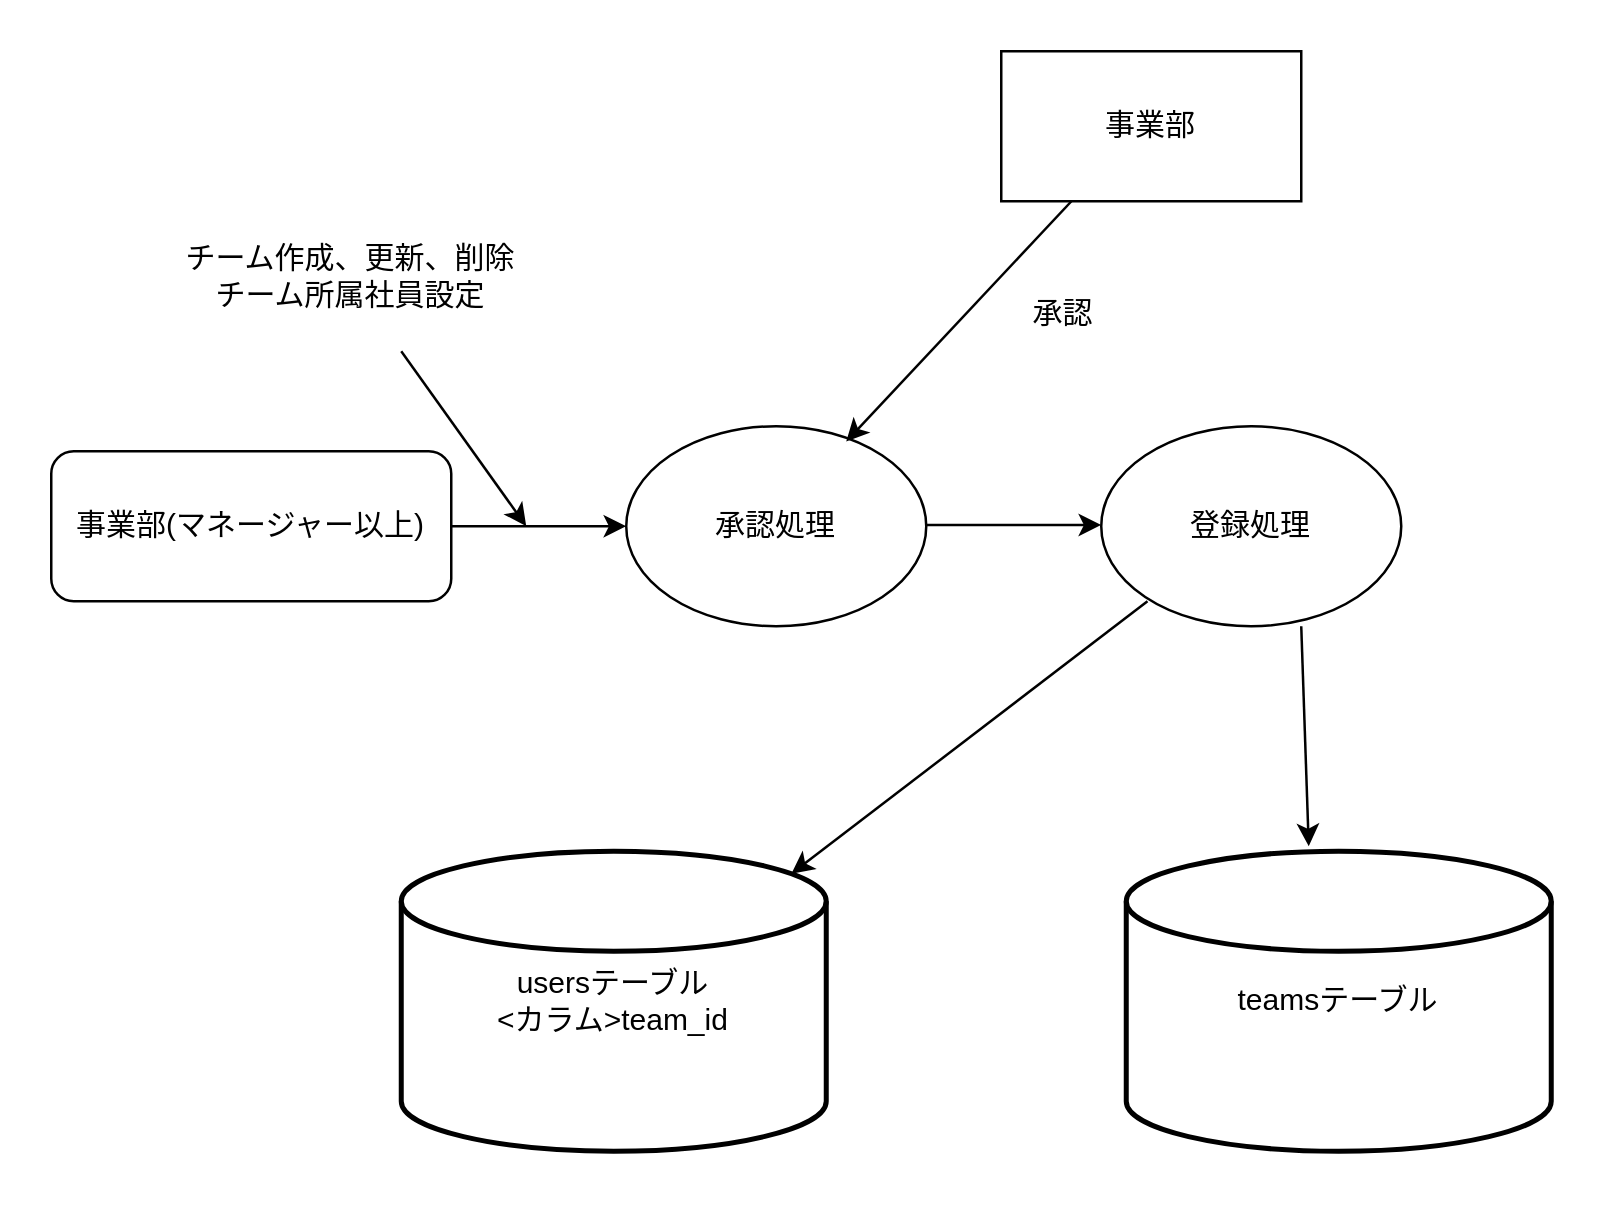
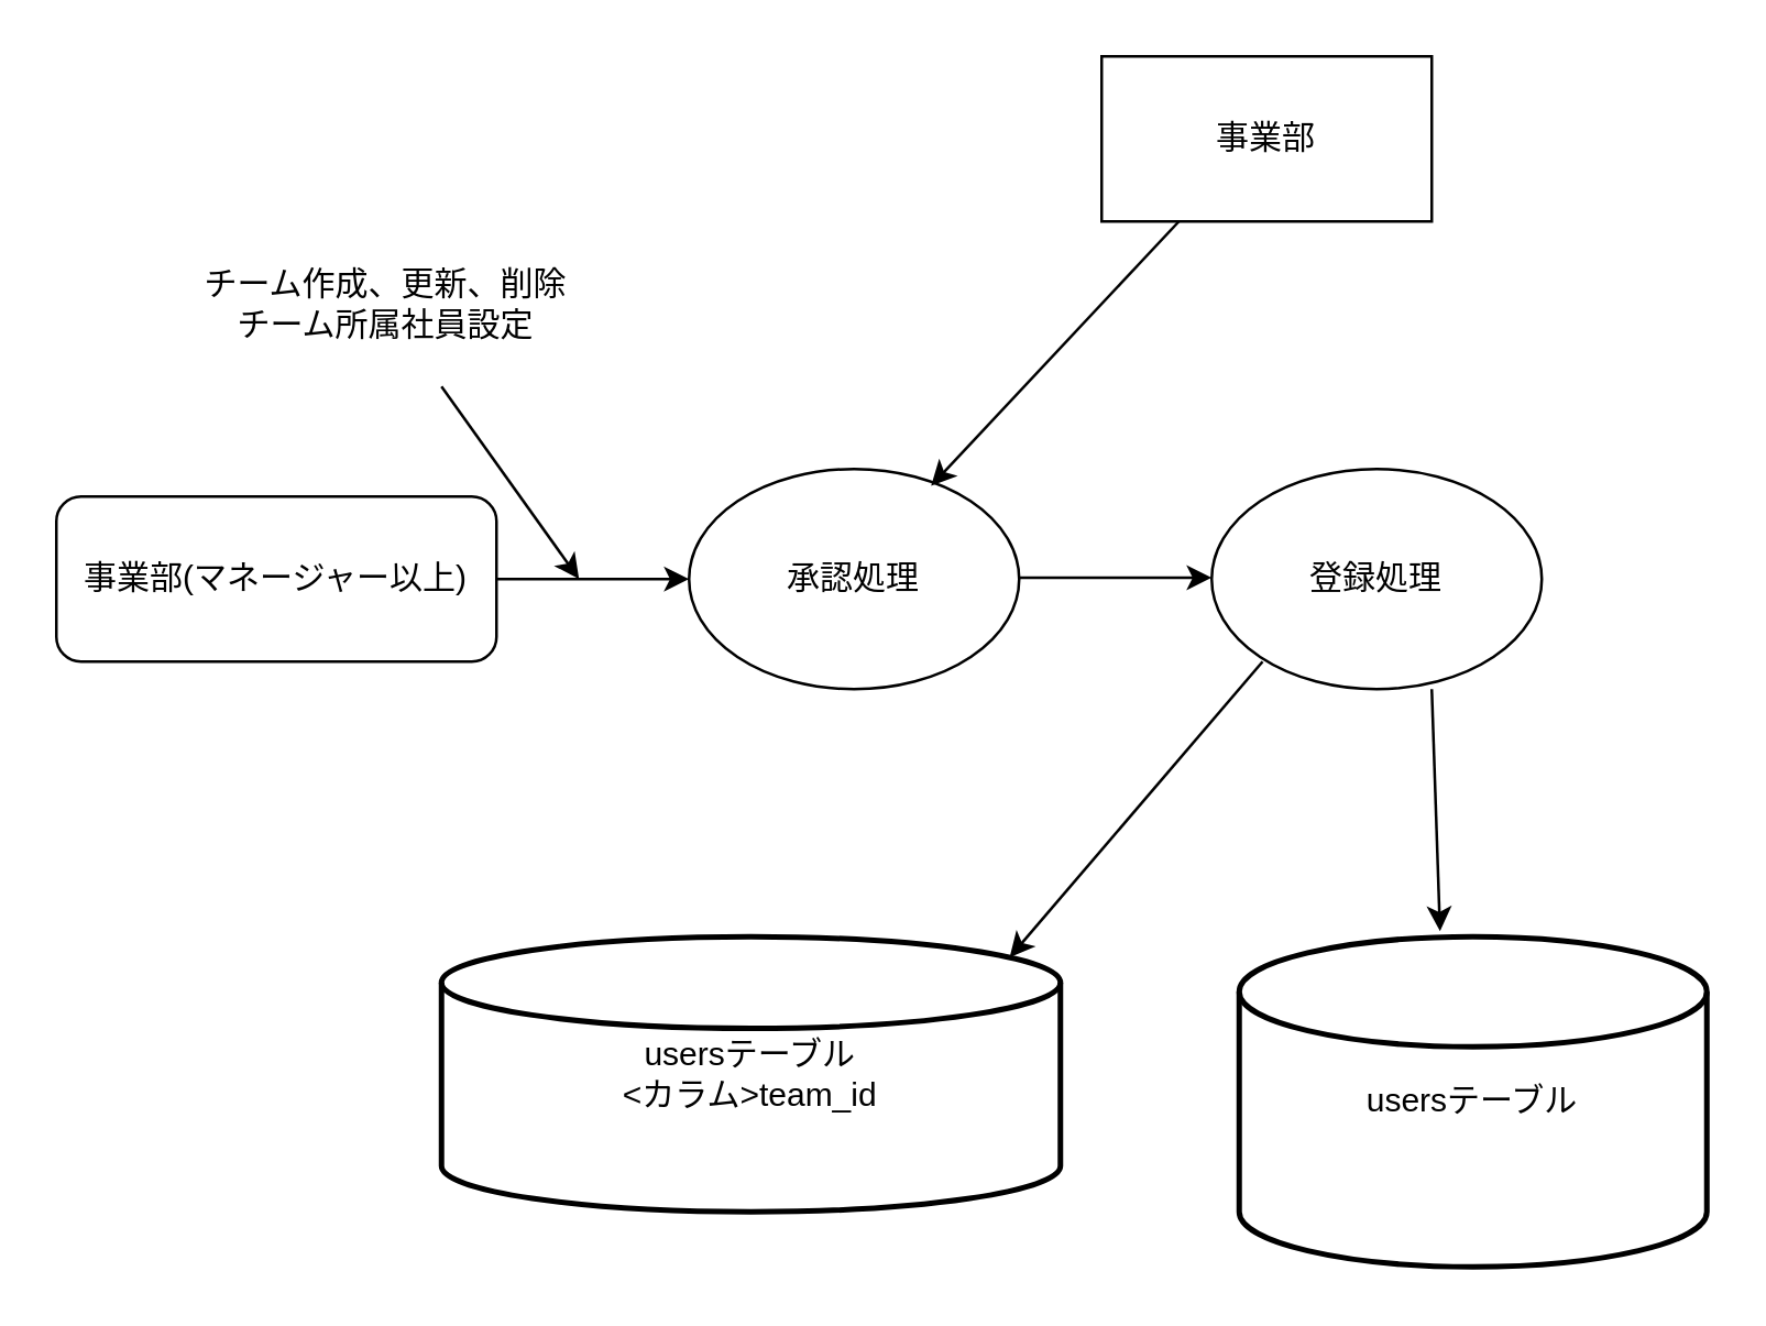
- <mxCell id="10" value="承認" style="text;html=1;align=center;verticalAlign=middle;whiteSpace=wrap;rounded=0;" vertex="1" parent="1"><mxGeometry x="380" y="100" width="90" height="50" as="geometry" /></mxCell>
- <mxCell id="13" value="usersテーブル&lt;div&gt;&amp;lt;カラム&amp;gt;team_id&lt;/div&gt;" style="strokeWidth=2;html=1;shape=mxgraph.flowchart.database;whiteSpace=wrap;" vertex="1" parent="1"><mxGeometry x="160" y="340" width="170" height="120" as="geometry" /></mxCell>
+ <mxCell id="13" value="usersテーブル&lt;div&gt;&amp;lt;カラム&amp;gt;team_id&lt;/div&gt;" style="strokeWidth=2;html=1;shape=mxgraph.flowchart.database;whiteSpace=wrap;" vertex="1" parent="1"><mxGeometry x="160" y="340" width="225" height="100" as="geometry" /></mxCell>
- <mxCell id="12" value="teamsテーブル" style="strokeWidth=2;html=1;shape=mxgraph.flowchart.database;whiteSpace=wrap;" vertex="1" parent="1"><mxGeometry x="450" y="340" width="170" height="120" as="geometry" /></mxCell>
+ <mxCell id="12" value="usersテーブル" style="strokeWidth=2;html=1;shape=mxgraph.flowchart.database;whiteSpace=wrap;" vertex="1" parent="1"><mxGeometry x="450" y="340" width="170" height="120" as="geometry" /></mxCell>
